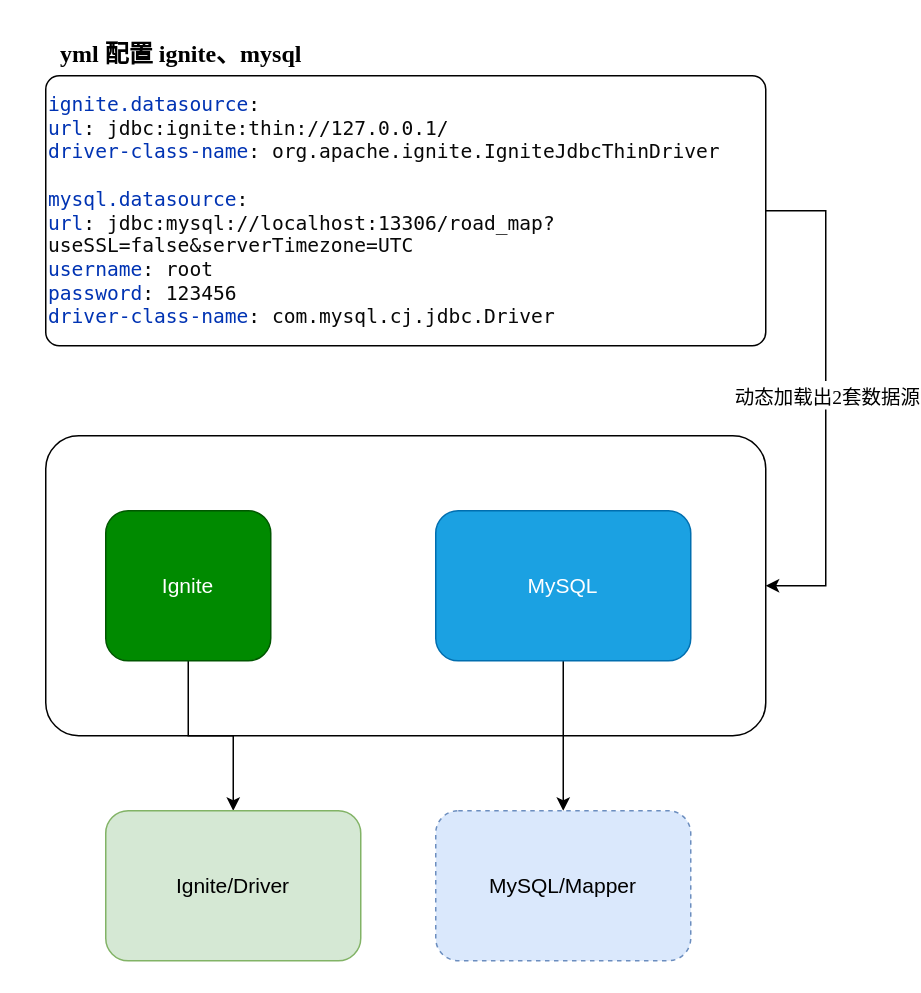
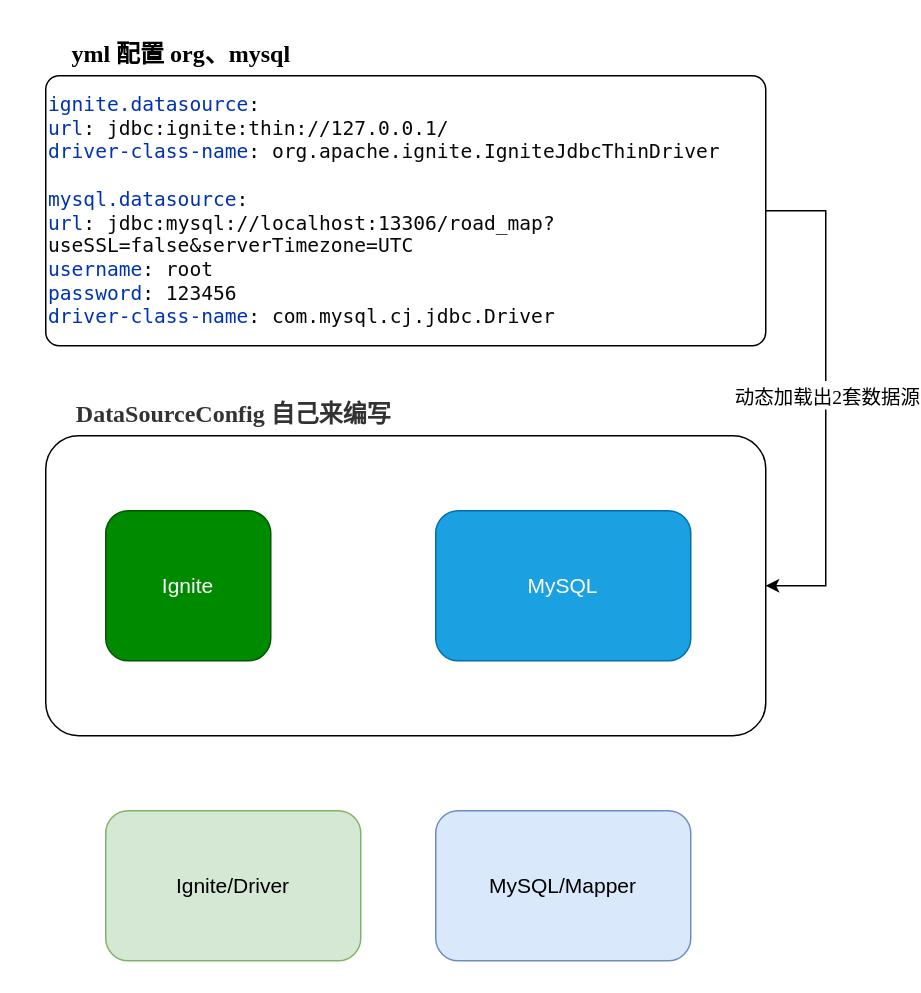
- <mxCell id="5" value="&lt;b&gt;&lt;font face=&quot;Comic Sans MS&quot; style=&quot;font-size: 16px;&quot;&gt;yml 配置 ignite、mysql&lt;/font&gt;&lt;/b&gt;" style="text;html=1;align=center;verticalAlign=middle;resizable=0;points=[];autosize=1;strokeColor=none;fillColor=none;" vertex="1" parent="1"><mxGeometry x="20" y="20" width="200" height="30" as="geometry" /></mxCell>
+ <mxCell id="5" value="&lt;b&gt;&lt;font face=&quot;Comic Sans MS&quot; style=&quot;font-size: 16px;&quot;&gt;yml 配置 org、mysql&lt;/font&gt;&lt;/b&gt;" style="text;html=1;align=center;verticalAlign=middle;resizable=0;points=[];autosize=1;strokeColor=none;fillColor=none;" vertex="1" parent="1"><mxGeometry x="20" y="20" width="200" height="30" as="geometry" /></mxCell>
+ <mxCell id="7" value="&lt;span style=&quot;caret-color: rgb(51, 51, 51); color: rgb(51, 51, 51); font-size: 16px; orphans: 4; text-align: start; text-size-adjust: auto; background-color: rgb(255, 255, 255);&quot;&gt;&lt;b style=&quot;&quot;&gt;&lt;font face=&quot;Comic Sans MS&quot;&gt;DataSourceConfig 自己来编写&lt;/font&gt;&lt;/b&gt;&lt;/span&gt;" style="text;html=1;align=center;verticalAlign=middle;resizable=0;points=[];autosize=1;strokeColor=none;fillColor=none;" vertex="1" parent="1"><mxGeometry x="30" y="260" width="250" height="30" as="geometry" /></mxCell>
- <mxCell id="8" style="edgeStyle=orthogonalEdgeStyle;rounded=0;orthogonalLoop=1;jettySize=auto;html=1;exitX=0.5;exitY=1;exitDx=0;exitDy=0;fontSize=14;" edge="1" parent="1" source="9" target="12"><mxGeometry relative="1" as="geometry" /></mxCell>
- <mxCell id="10" style="edgeStyle=orthogonalEdgeStyle;rounded=0;orthogonalLoop=1;jettySize=auto;html=1;exitX=0.5;exitY=1;exitDx=0;exitDy=0;fontSize=14;" edge="1" parent="1" source="11" target="13"><mxGeometry relative="1" as="geometry" /></mxCell>
- <mxCell id="13" value="MySQL/Mapper" style="rounded=1;whiteSpace=wrap;html=1;fontSize=14;fillColor=#dae8fc;strokeColor=#6c8ebf;dashed=1;" vertex="1" parent="1"><mxGeometry x="290" y="540" width="170" height="100" as="geometry" /></mxCell>
+ <mxCell id="13" value="MySQL/Mapper" style="rounded=1;whiteSpace=wrap;html=1;fontSize=14;fillColor=#dae8fc;strokeColor=#6c8ebf;" vertex="1" parent="1"><mxGeometry x="290" y="540" width="170" height="100" as="geometry" /></mxCell>
